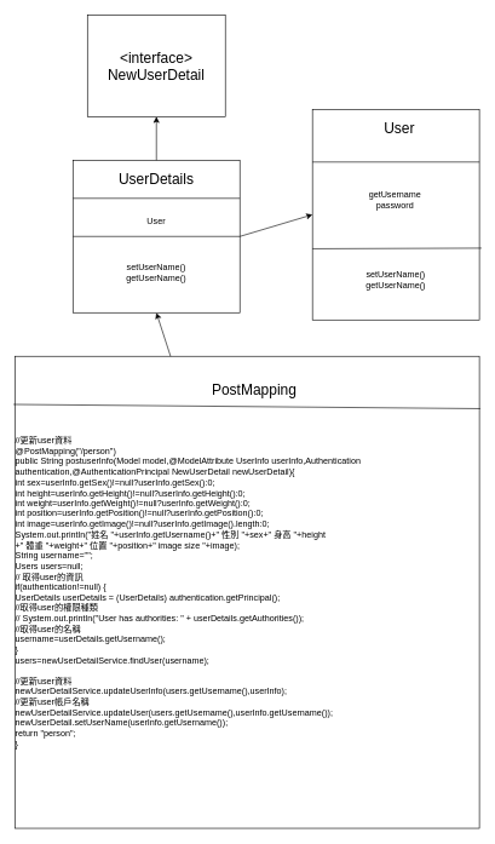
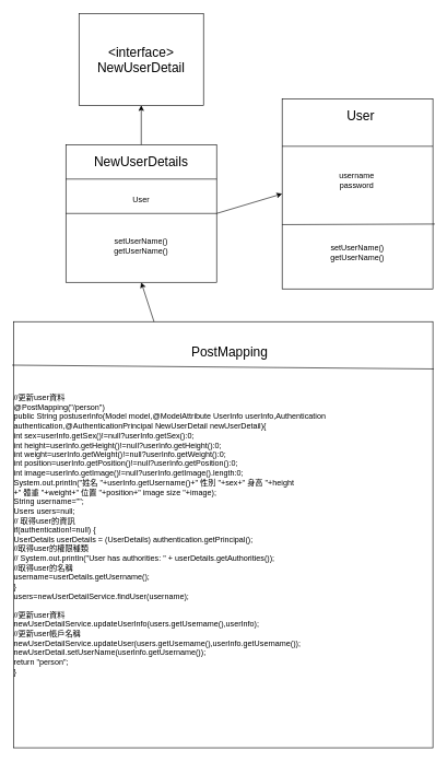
- <mxCell id="8" value="&lt;font style=&quot;font-size: 20px&quot;&gt;UserDetails&lt;/font&gt;" style="text;html=1;strokeColor=none;fillColor=none;align=center;verticalAlign=middle;whiteSpace=wrap;rounded=0;" vertex="1" parent="1"><mxGeometry x="125" y="230" width="180" height="30" as="geometry" /></mxCell>
+ <mxCell id="8" value="&lt;font style=&quot;font-size: 20px&quot;&gt;NewUserDetails&lt;/font&gt;" style="text;html=1;strokeColor=none;fillColor=none;align=center;verticalAlign=middle;whiteSpace=wrap;rounded=0;" vertex="1" parent="1"><mxGeometry x="125" y="230" width="180" height="30" as="geometry" /></mxCell>
- <mxCell id="15" value="&lt;font style=&quot;font-size: 12px&quot;&gt;getUsername&lt;br&gt;password&lt;br&gt;&lt;/font&gt;" style="text;html=1;strokeColor=none;fillColor=none;align=center;verticalAlign=middle;whiteSpace=wrap;rounded=0;" vertex="1" parent="1"><mxGeometry x="454" y="230" width="180" height="90" as="geometry" /></mxCell>
+ <mxCell id="15" value="&lt;font style=&quot;font-size: 12px&quot;&gt;username&lt;br&gt;password&lt;br&gt;&lt;/font&gt;" style="text;html=1;strokeColor=none;fillColor=none;align=center;verticalAlign=middle;whiteSpace=wrap;rounded=0;" vertex="1" parent="1"><mxGeometry x="454" y="230" width="180" height="90" as="geometry" /></mxCell>
